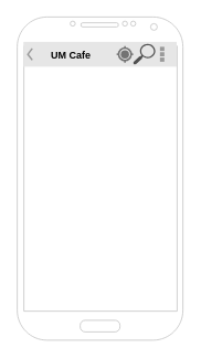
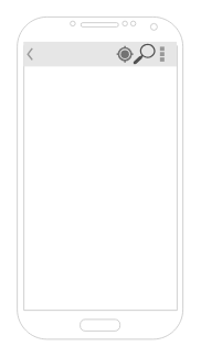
- <mxCell id="6" value="UM Cafe" style="text;align=center;fontStyle=1;verticalAlign=middle;spacingLeft=3;spacingRight=3;strokeColor=none;rotatable=0;points=[[0,0.5],[1,0.5]];portConstraint=eastwest;" vertex="1" parent="1"><mxGeometry x="45" y="53" width="80" height="26" as="geometry" /></mxCell>
